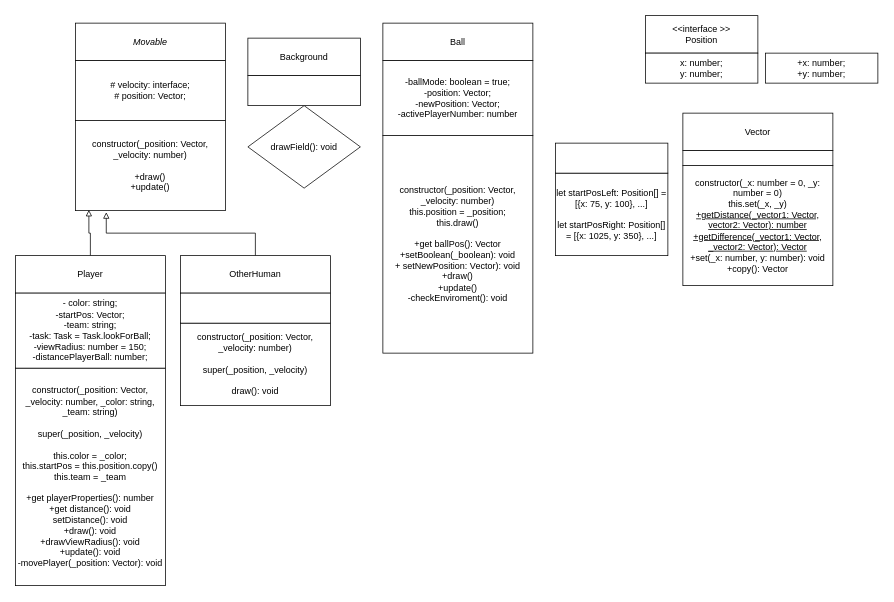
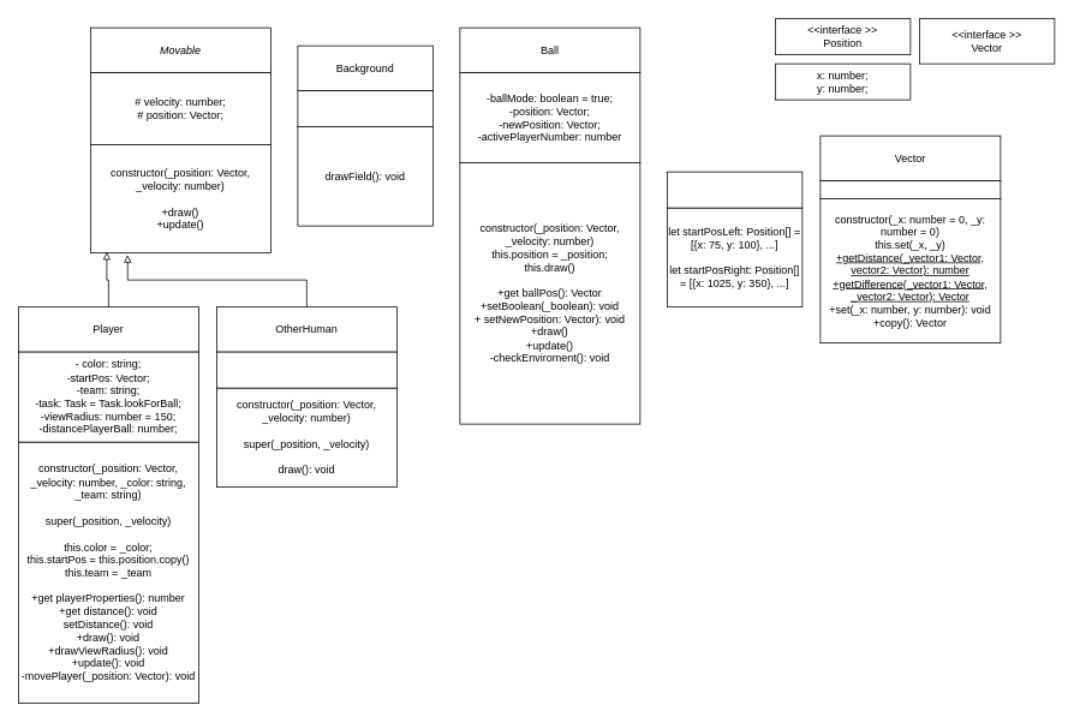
- <mxCell id="19" value="&lt;span style=&quot;font-style: normal&quot;&gt;&amp;lt;&amp;lt;interface &amp;gt;&amp;gt;&lt;br&gt;Position&lt;br&gt;&lt;/span&gt;" style="rounded=0;whiteSpace=wrap;html=1;fontStyle=2" vertex="1" parent="1"><mxGeometry x="860" y="20" width="150" height="50" as="geometry" /></mxCell>
+ <mxCell id="19" value="&lt;span style=&quot;font-style: normal&quot;&gt;&amp;lt;&amp;lt;interface &amp;gt;&amp;gt;&lt;br&gt;Position&lt;br&gt;&lt;/span&gt;" style="rounded=0;whiteSpace=wrap;html=1;fontStyle=2" vertex="1" parent="1"><mxGeometry x="860" y="20" width="150" height="40" as="geometry" /></mxCell>
+ <mxCell id="26" value="&lt;span style=&quot;font-style: normal&quot;&gt;&amp;lt;&amp;lt;interface &amp;gt;&amp;gt;&lt;br&gt;Vector&lt;br&gt;&lt;/span&gt;" style="rounded=0;whiteSpace=wrap;html=1;fontStyle=2" vertex="1" parent="1"><mxGeometry x="1020" y="20" width="150" height="50" as="geometry" /></mxCell>
- <mxCell id="27" value="+x: number;&lt;br&gt;+y: number;" style="rounded=0;whiteSpace=wrap;html=1;" vertex="1" parent="1"><mxGeometry x="1020" y="70" width="150" height="40" as="geometry" /></mxCell>
- <mxCell id="4" value="# velocity: interface;&lt;br&gt;# position: Vector;" style="rounded=0;whiteSpace=wrap;html=1;" vertex="1" parent="1"><mxGeometry x="100" y="80" width="200" height="80" as="geometry" /></mxCell>
+ <mxCell id="4" value="# velocity: number;&lt;br&gt;# position: Vector;" style="rounded=0;whiteSpace=wrap;html=1;" vertex="1" parent="1"><mxGeometry x="100" y="80" width="200" height="80" as="geometry" /></mxCell>
- <mxCell id="17" value="drawField(): void" style="rhombus;whiteSpace=wrap;html=1;" vertex="1" parent="1"><mxGeometry x="330" y="140" width="150" height="110" as="geometry" /></mxCell>
+ <mxCell id="17" value="drawField(): void" style="rounded=0;whiteSpace=wrap;html=1;" vertex="1" parent="1"><mxGeometry x="330" y="140" width="150" height="110" as="geometry" /></mxCell>
